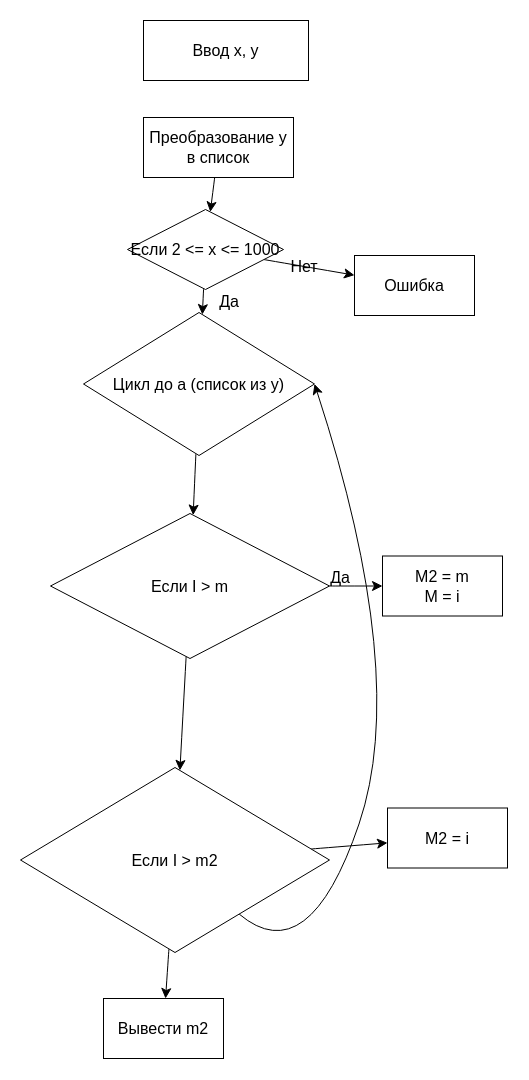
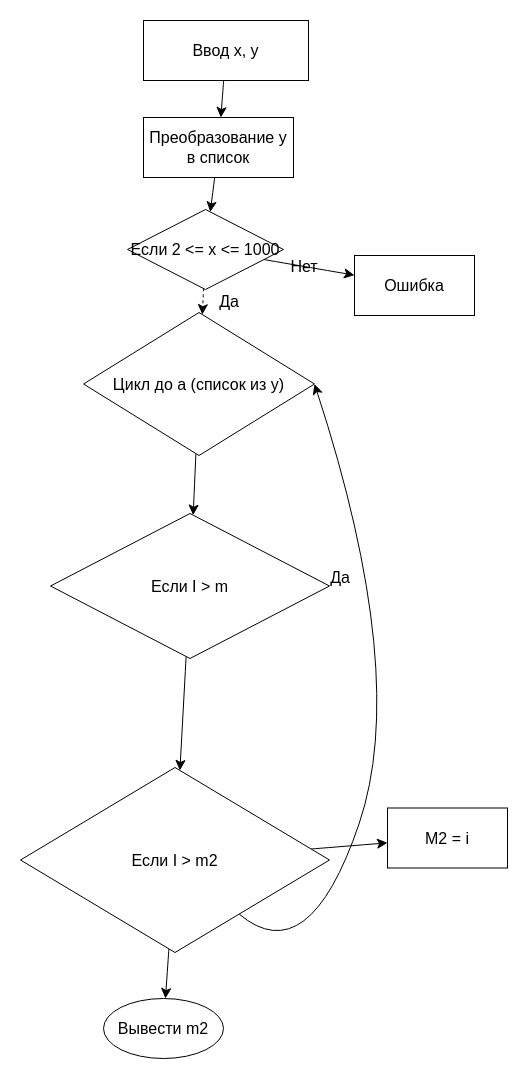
+ <mxCell id="2" value="" style="edgeStyle=none;curved=1;rounded=0;orthogonalLoop=1;jettySize=auto;html=1;fontSize=12;startSize=8;endSize=8;" edge="1" parent="1" source="3" target="5"><mxGeometry relative="1" as="geometry" /></mxCell>
- <mxCell id="6" value="" style="edgeStyle=none;curved=1;rounded=0;orthogonalLoop=1;jettySize=auto;html=1;fontSize=12;startSize=8;endSize=8;" edge="1" parent="1" source="8" target="10"><mxGeometry relative="1" as="geometry" /></mxCell>
+ <mxCell id="6" value="" style="edgeStyle=none;curved=1;rounded=0;orthogonalLoop=1;jettySize=auto;html=1;fontSize=12;startSize=8;endSize=8;dashed=1;" edge="1" parent="1" source="8" target="10"><mxGeometry relative="1" as="geometry" /></mxCell>
- <mxCell id="14" value="" style="edgeStyle=none;curved=1;rounded=0;orthogonalLoop=1;jettySize=auto;html=1;fontSize=12;startSize=8;endSize=8;" edge="1" parent="1" source="16" target="17"><mxGeometry relative="1" as="geometry" /></mxCell>
- <mxCell id="17" value="M2 = m&lt;br&gt;M = i" style="whiteSpace=wrap;html=1;fontSize=16;" vertex="1" parent="1"><mxGeometry x="382" y="555.5" width="120" height="60" as="geometry" /></mxCell>
- <mxCell id="24" value="Вывести m2" style="whiteSpace=wrap;html=1;fontSize=16;" vertex="1" parent="1"><mxGeometry x="103" y="998" width="120" height="60" as="geometry" /></mxCell>
+ <mxCell id="24" value="Вывести m2" style="ellipse;whiteSpace=wrap;html=1;fontSize=16;" vertex="1" parent="1"><mxGeometry x="103" y="998" width="120" height="60" as="geometry" /></mxCell>
